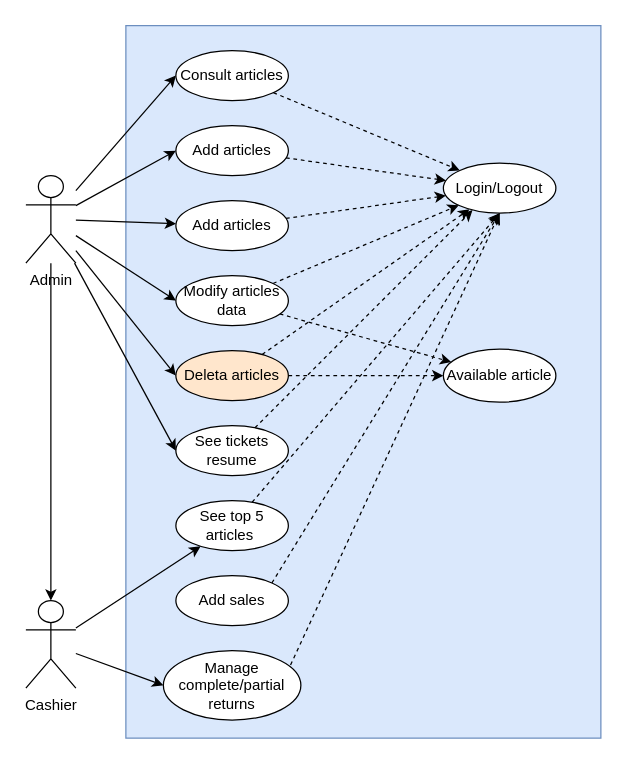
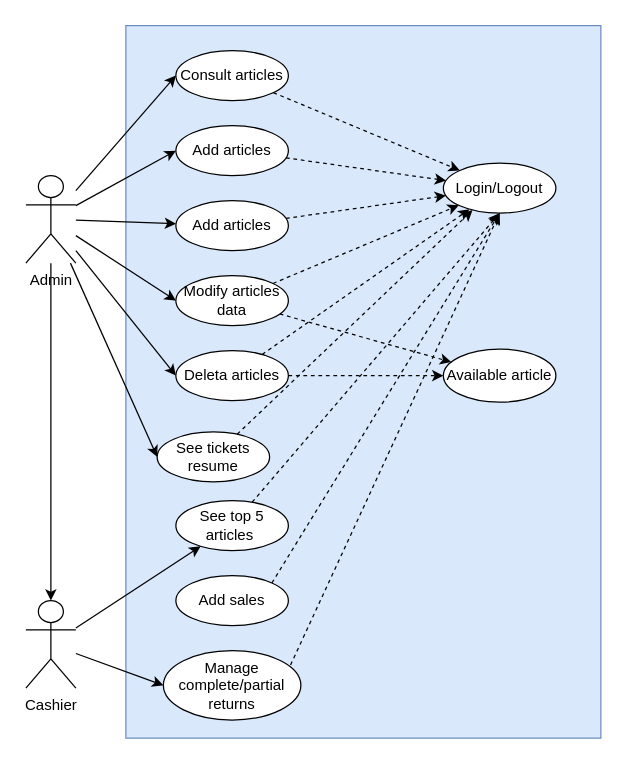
- <mxCell id="14" value="Deleta articles" style="ellipse;whiteSpace=wrap;html=1;fillColor=#ffe6cc;" parent="1" vertex="1"><mxGeometry x="140" y="280" width="90" height="40" as="geometry" /></mxCell>
+ <mxCell id="14" value="Deleta articles" style="ellipse;whiteSpace=wrap;html=1;" parent="1" vertex="1"><mxGeometry x="140" y="280" width="90" height="40" as="geometry" /></mxCell>
- <mxCell id="16" value="See tickets resume" style="ellipse;whiteSpace=wrap;html=1;" parent="1" vertex="1"><mxGeometry x="140" y="340" width="90" height="40" as="geometry" /></mxCell>
+ <mxCell id="16" value="See tickets resume" style="ellipse;whiteSpace=wrap;html=1;" parent="1" vertex="1"><mxGeometry x="125" y="345" width="90" height="40" as="geometry" /></mxCell>
